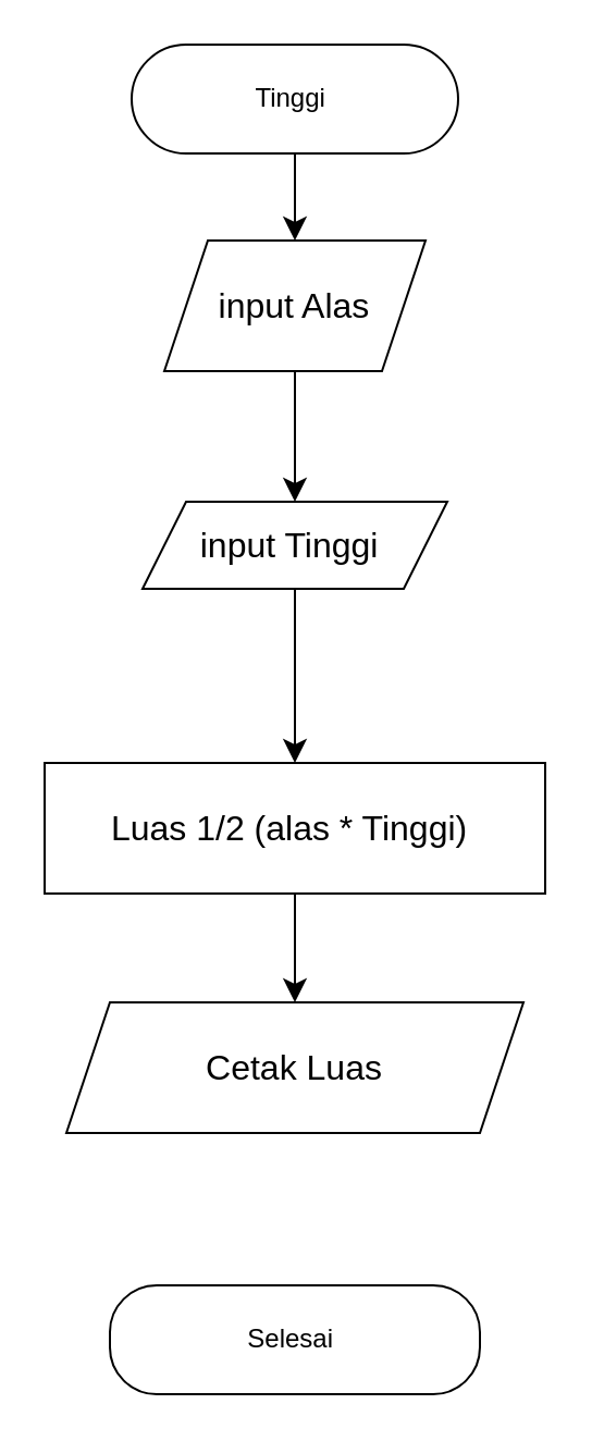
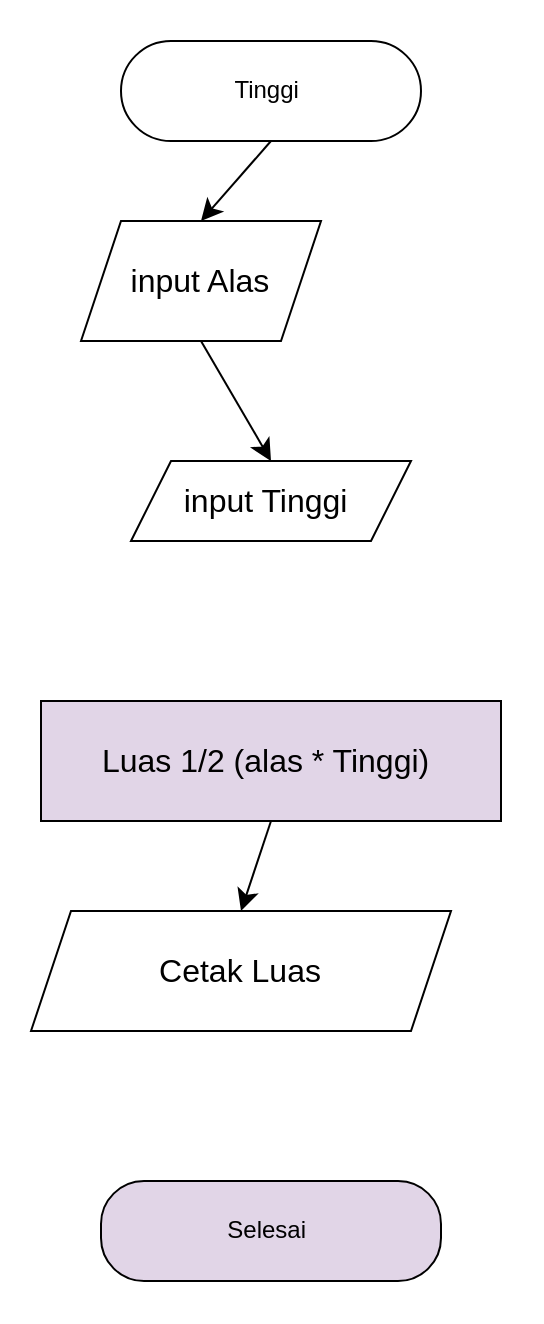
- <mxCell id="6" value="input Alas" style="shape=parallelogram;perimeter=parallelogramPerimeter;whiteSpace=wrap;html=1;fixedSize=1;fontSize=16;" vertex="1" parent="1"><mxGeometry x="75" y="110" width="120" height="60" as="geometry" /></mxCell>
+ <mxCell id="6" value="input Alas" style="shape=parallelogram;perimeter=parallelogramPerimeter;whiteSpace=wrap;html=1;fixedSize=1;fontSize=16;" vertex="1" parent="1"><mxGeometry x="40" y="110" width="120" height="60" as="geometry" /></mxCell>
- <mxCell id="10" value="" style="edgeStyle=none;orthogonalLoop=1;jettySize=auto;html=1;rounded=0;fontSize=12;startSize=8;endSize=8;curved=1;entryX=0.5;entryY=0;entryDx=0;entryDy=0;exitX=0.5;exitY=1;exitDx=0;exitDy=0;" edge="1" parent="1" source="5" target="7"><mxGeometry width="140" relative="1" as="geometry"><mxPoint x="70" y="320" as="sourcePoint" /><mxPoint x="210" y="320" as="targetPoint" /><Array as="points" /></mxGeometry></mxCell>
- <mxCell id="7" value="Luas 1/2 (alas * Tinggi)&amp;nbsp;" style="whiteSpace=wrap;html=1;fontSize=16;" vertex="1" parent="1"><mxGeometry x="20" y="350" width="230" height="60" as="geometry" /></mxCell>
+ <mxCell id="7" value="Luas 1/2 (alas * Tinggi)&amp;nbsp;" style="whiteSpace=wrap;html=1;fontSize=16;fillColor=#e1d5e7;" vertex="1" parent="1"><mxGeometry x="20" y="350" width="230" height="60" as="geometry" /></mxCell>
- <mxCell id="8" value="Cetak Luas" style="shape=parallelogram;perimeter=parallelogramPerimeter;whiteSpace=wrap;html=1;fixedSize=1;fontSize=16;" vertex="1" parent="1"><mxGeometry x="30" y="460" width="210" height="60" as="geometry" /></mxCell>
+ <mxCell id="8" value="Cetak Luas" style="shape=parallelogram;perimeter=parallelogramPerimeter;whiteSpace=wrap;html=1;fixedSize=1;fontSize=16;" vertex="1" parent="1"><mxGeometry x="15" y="455" width="210" height="60" as="geometry" /></mxCell>
- <mxCell id="3" value="Selesai&amp;nbsp;" style="rounded=1;whiteSpace=wrap;html=1;fontSize=12;glass=0;strokeWidth=1;shadow=0;arcSize=43;" vertex="1" parent="1"><mxGeometry x="50" y="590" width="170" height="50" as="geometry" /></mxCell>
+ <mxCell id="3" value="Selesai&amp;nbsp;" style="rounded=1;whiteSpace=wrap;html=1;fontSize=12;glass=0;strokeWidth=1;shadow=0;arcSize=43;fillColor=#e1d5e7;" vertex="1" parent="1"><mxGeometry x="50" y="590" width="170" height="50" as="geometry" /></mxCell>
